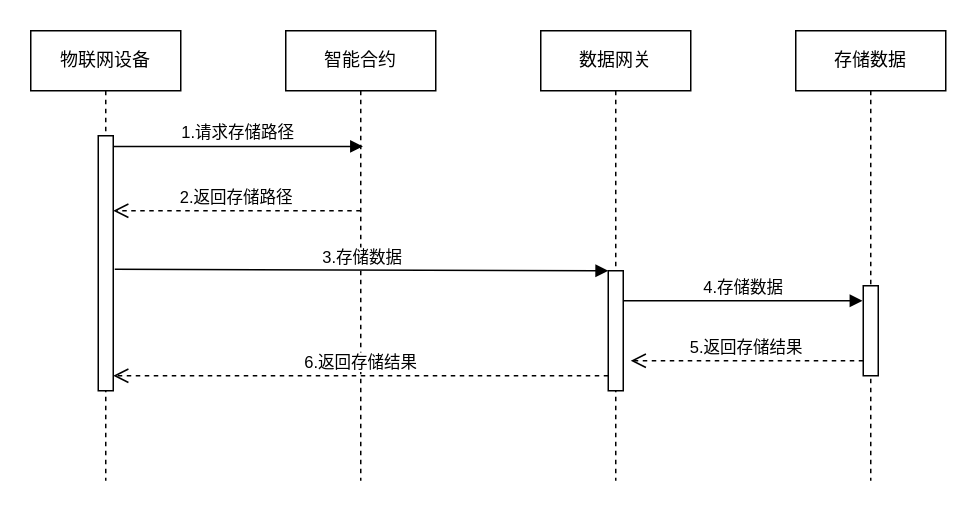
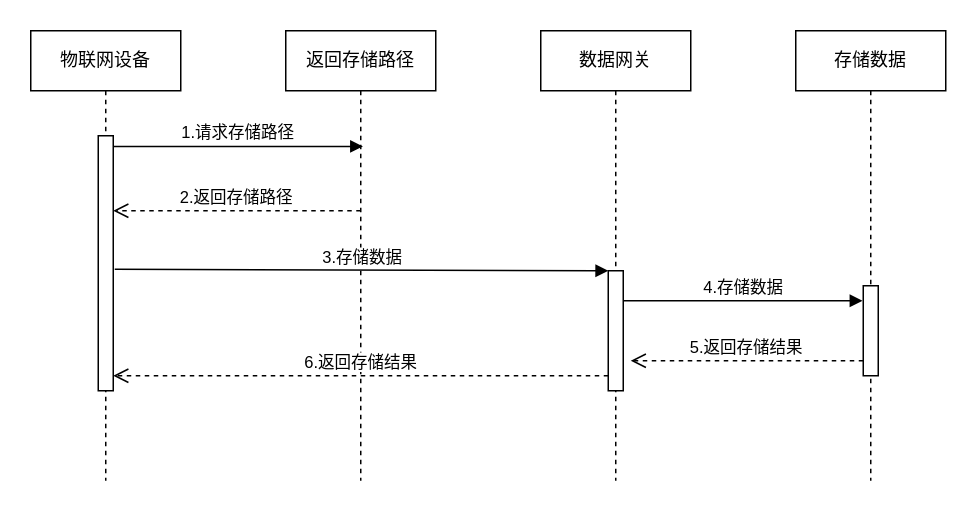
- <mxCell id="4" value="智能合约" style="shape=umlLifeline;perimeter=lifelinePerimeter;whiteSpace=wrap;html=1;container=1;dropTarget=0;collapsible=0;recursiveResize=0;outlineConnect=0;portConstraint=eastwest;newEdgeStyle={&quot;curved&quot;:0,&quot;rounded&quot;:0};" vertex="1" parent="1"><mxGeometry x="190" y="20" width="100" height="300" as="geometry" /></mxCell>
+ <mxCell id="4" value="返回存储路径" style="shape=umlLifeline;perimeter=lifelinePerimeter;whiteSpace=wrap;html=1;container=1;dropTarget=0;collapsible=0;recursiveResize=0;outlineConnect=0;portConstraint=eastwest;newEdgeStyle={&quot;curved&quot;:0,&quot;rounded&quot;:0};" vertex="1" parent="1"><mxGeometry x="190" y="20" width="100" height="300" as="geometry" /></mxCell>
